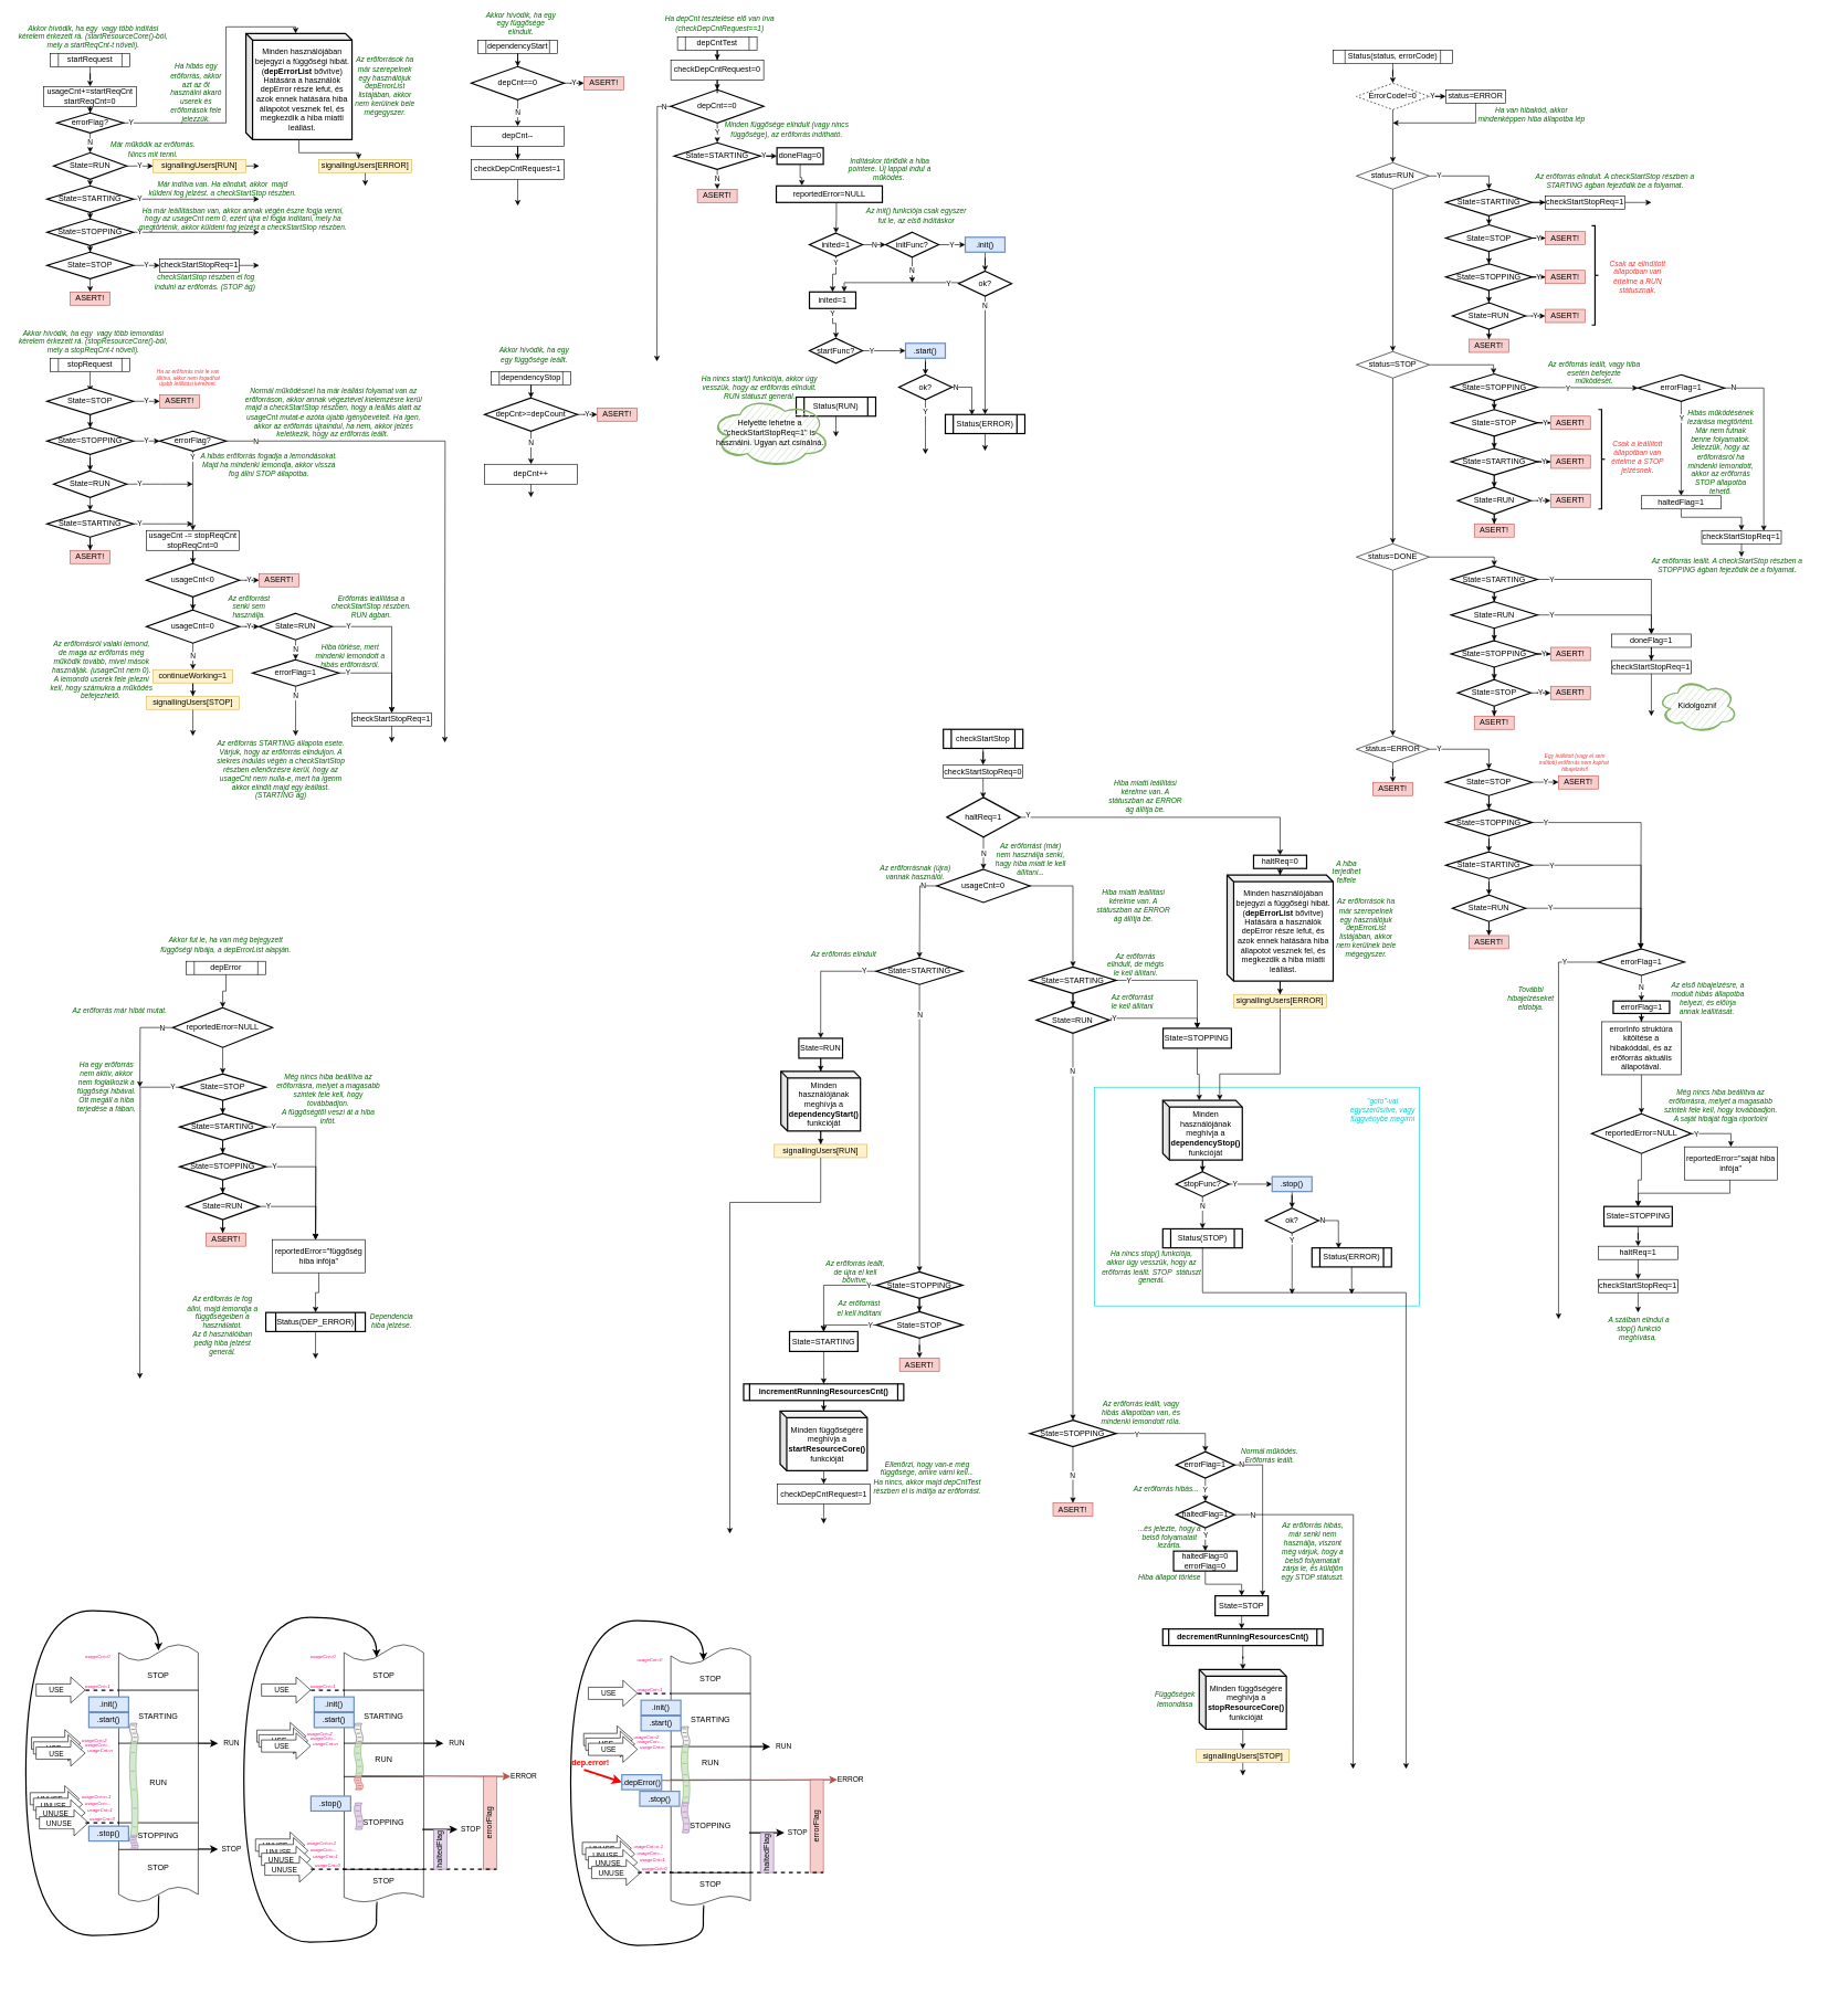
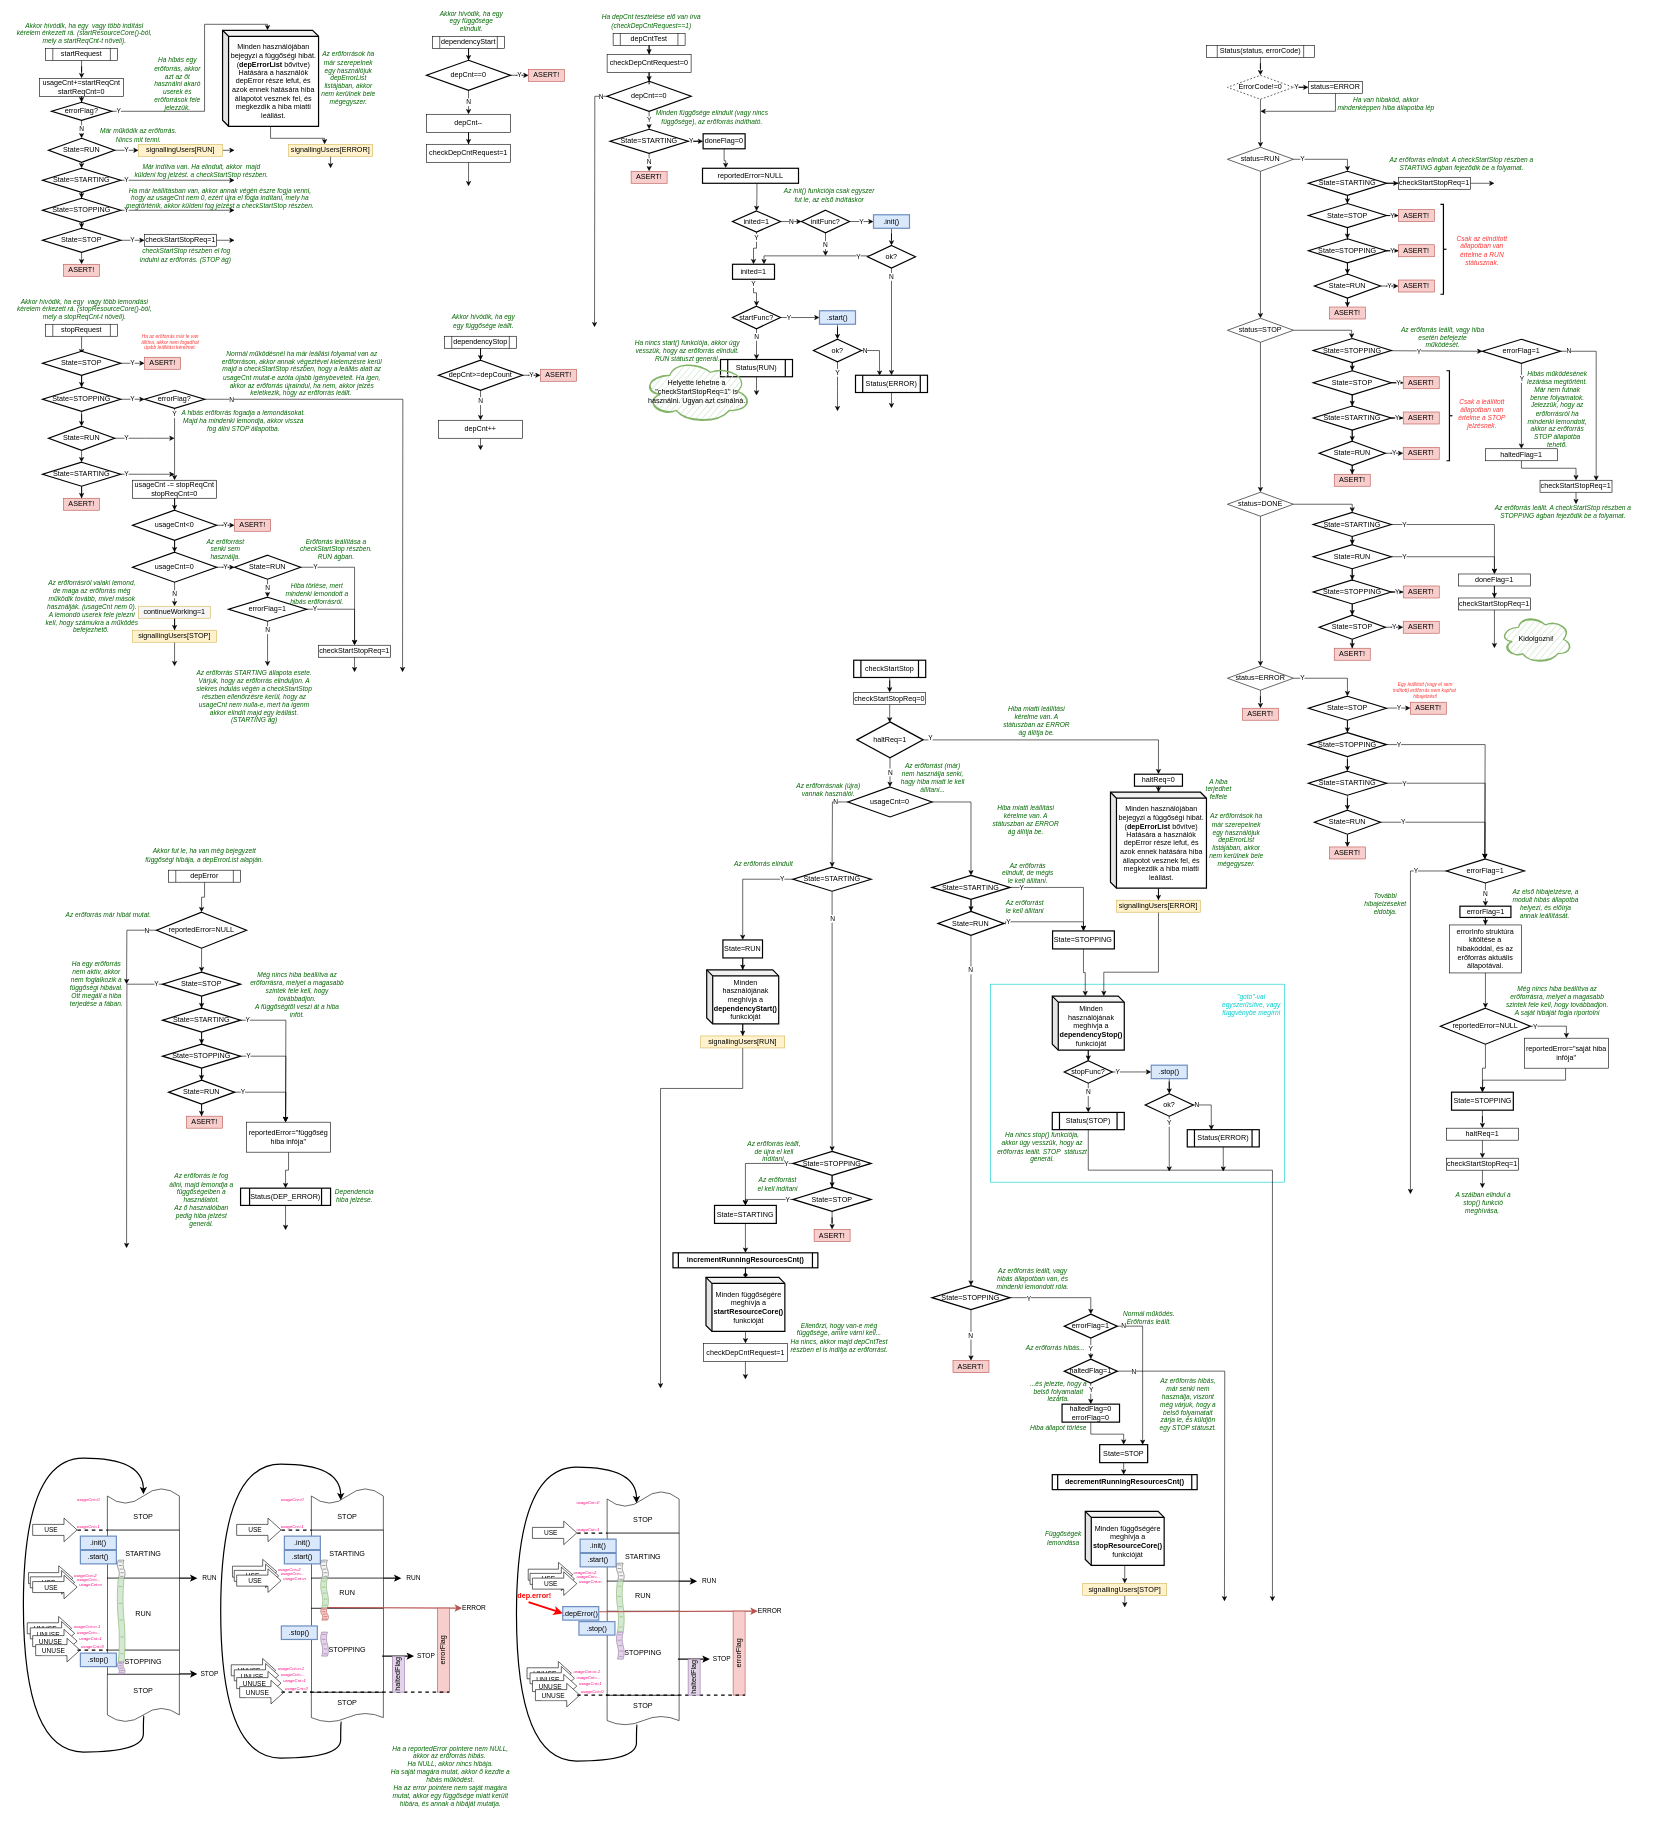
- <mxCell id="557" value="Indításkor törlődik a hiba pointere. Új lappal indul a működés.&amp;nbsp;" style="text;html=1;align=center;verticalAlign=middle;whiteSpace=wrap;rounded=0;fontSize=11;fontStyle=2;fontColor=#006600;" vertex="1" parent="1"><mxGeometry x="1260" y="230" width="163" height="50" as="geometry" /></mxCell>
+ <mxCell id="123" value="N" style="edgeStyle=orthogonalEdgeStyle;rounded=0;orthogonalLoop=1;jettySize=auto;html=1;entryX=0.5;entryY=0;entryDx=0;entryDy=0;" parent="1" source="124" target="131" edge="1"><mxGeometry x="-0.487" relative="1" as="geometry"><mxPoint x="1260" y="596.25" as="targetPoint" /><mxPoint as="offset" /></mxGeometry></mxCell>
- <mxCell id="94" value="continueWorking=1" style="rounded=0;whiteSpace=wrap;html=1;fillColor=#fff2cc;strokeColor=#d6b656;" parent="1" vertex="1"><mxGeometry x="230" y="1010" width="120" height="20" as="geometry" /></mxCell>
+ <mxCell id="94" value="continueWorking=1" style="rounded=0;whiteSpace=wrap;html=1;fillColor=#f5f5f5;strokeColor=#d6b656;" parent="1" vertex="1"><mxGeometry x="230" y="1010" width="120" height="20" as="geometry" /></mxCell>
- <mxCell id="389" value="Az erőforrás leállt, de újra el kell bővítve." style="text;html=1;align=center;verticalAlign=middle;whiteSpace=wrap;rounded=0;fontSize=11;fontStyle=2;fontColor=#006600;" vertex="1" parent="1"><mxGeometry x="1240.01" y="1913.75" width="99" height="10" as="geometry" /></mxCell>
+ <mxCell id="389" value="Az erőforrás leállt, de újra el kell indítani." style="text;html=1;align=center;verticalAlign=middle;whiteSpace=wrap;rounded=0;fontSize=11;fontStyle=2;fontColor=#006600;" vertex="1" parent="1"><mxGeometry x="1240.01" y="1913.75" width="99" height="10" as="geometry" /></mxCell>
- <mxCell id="173" style="edgeStyle=orthogonalEdgeStyle;rounded=0;orthogonalLoop=1;jettySize=auto;html=1;" edge="1" parent="1" source="174" target="176"><mxGeometry relative="1" as="geometry" /></mxCell>
+ <mxCell id="173" style="edgeStyle=orthogonalEdgeStyle;rounded=0;orthogonalLoop=1;jettySize=auto;html=1;endArrow=diamond;" edge="1" parent="1" source="174" target="176"><mxGeometry relative="1" as="geometry" /></mxCell>
- <mxCell id="183" style="edgeStyle=orthogonalEdgeStyle;rounded=0;orthogonalLoop=1;jettySize=auto;html=1;strokeColor=#000000;fontColor=#000000;" edge="1" parent="1" source="184" target="506"><mxGeometry relative="1" as="geometry" /></mxCell>
+ <mxCell id="558" value="Ha a reportedError pointere nem NULL, akkor az erőforrás hibás.&amp;nbsp;&lt;br&gt;Ha NULL, akkor nincs hibája.&lt;br&gt;Ha saját magára mutat, akkor ő kezdte a hibás működést.&lt;br&gt;Ha az error pointere nem saját magára mutat, akkor egy függősége miatt került hibára, és annak a hibáját mutatja." style="text;html=1;align=center;verticalAlign=middle;whiteSpace=wrap;rounded=0;fontSize=11;fontStyle=2;fontColor=#006600;" vertex="1" parent="1"><mxGeometry x="640" y="2900" width="220" height="120" as="geometry" /></mxCell>
